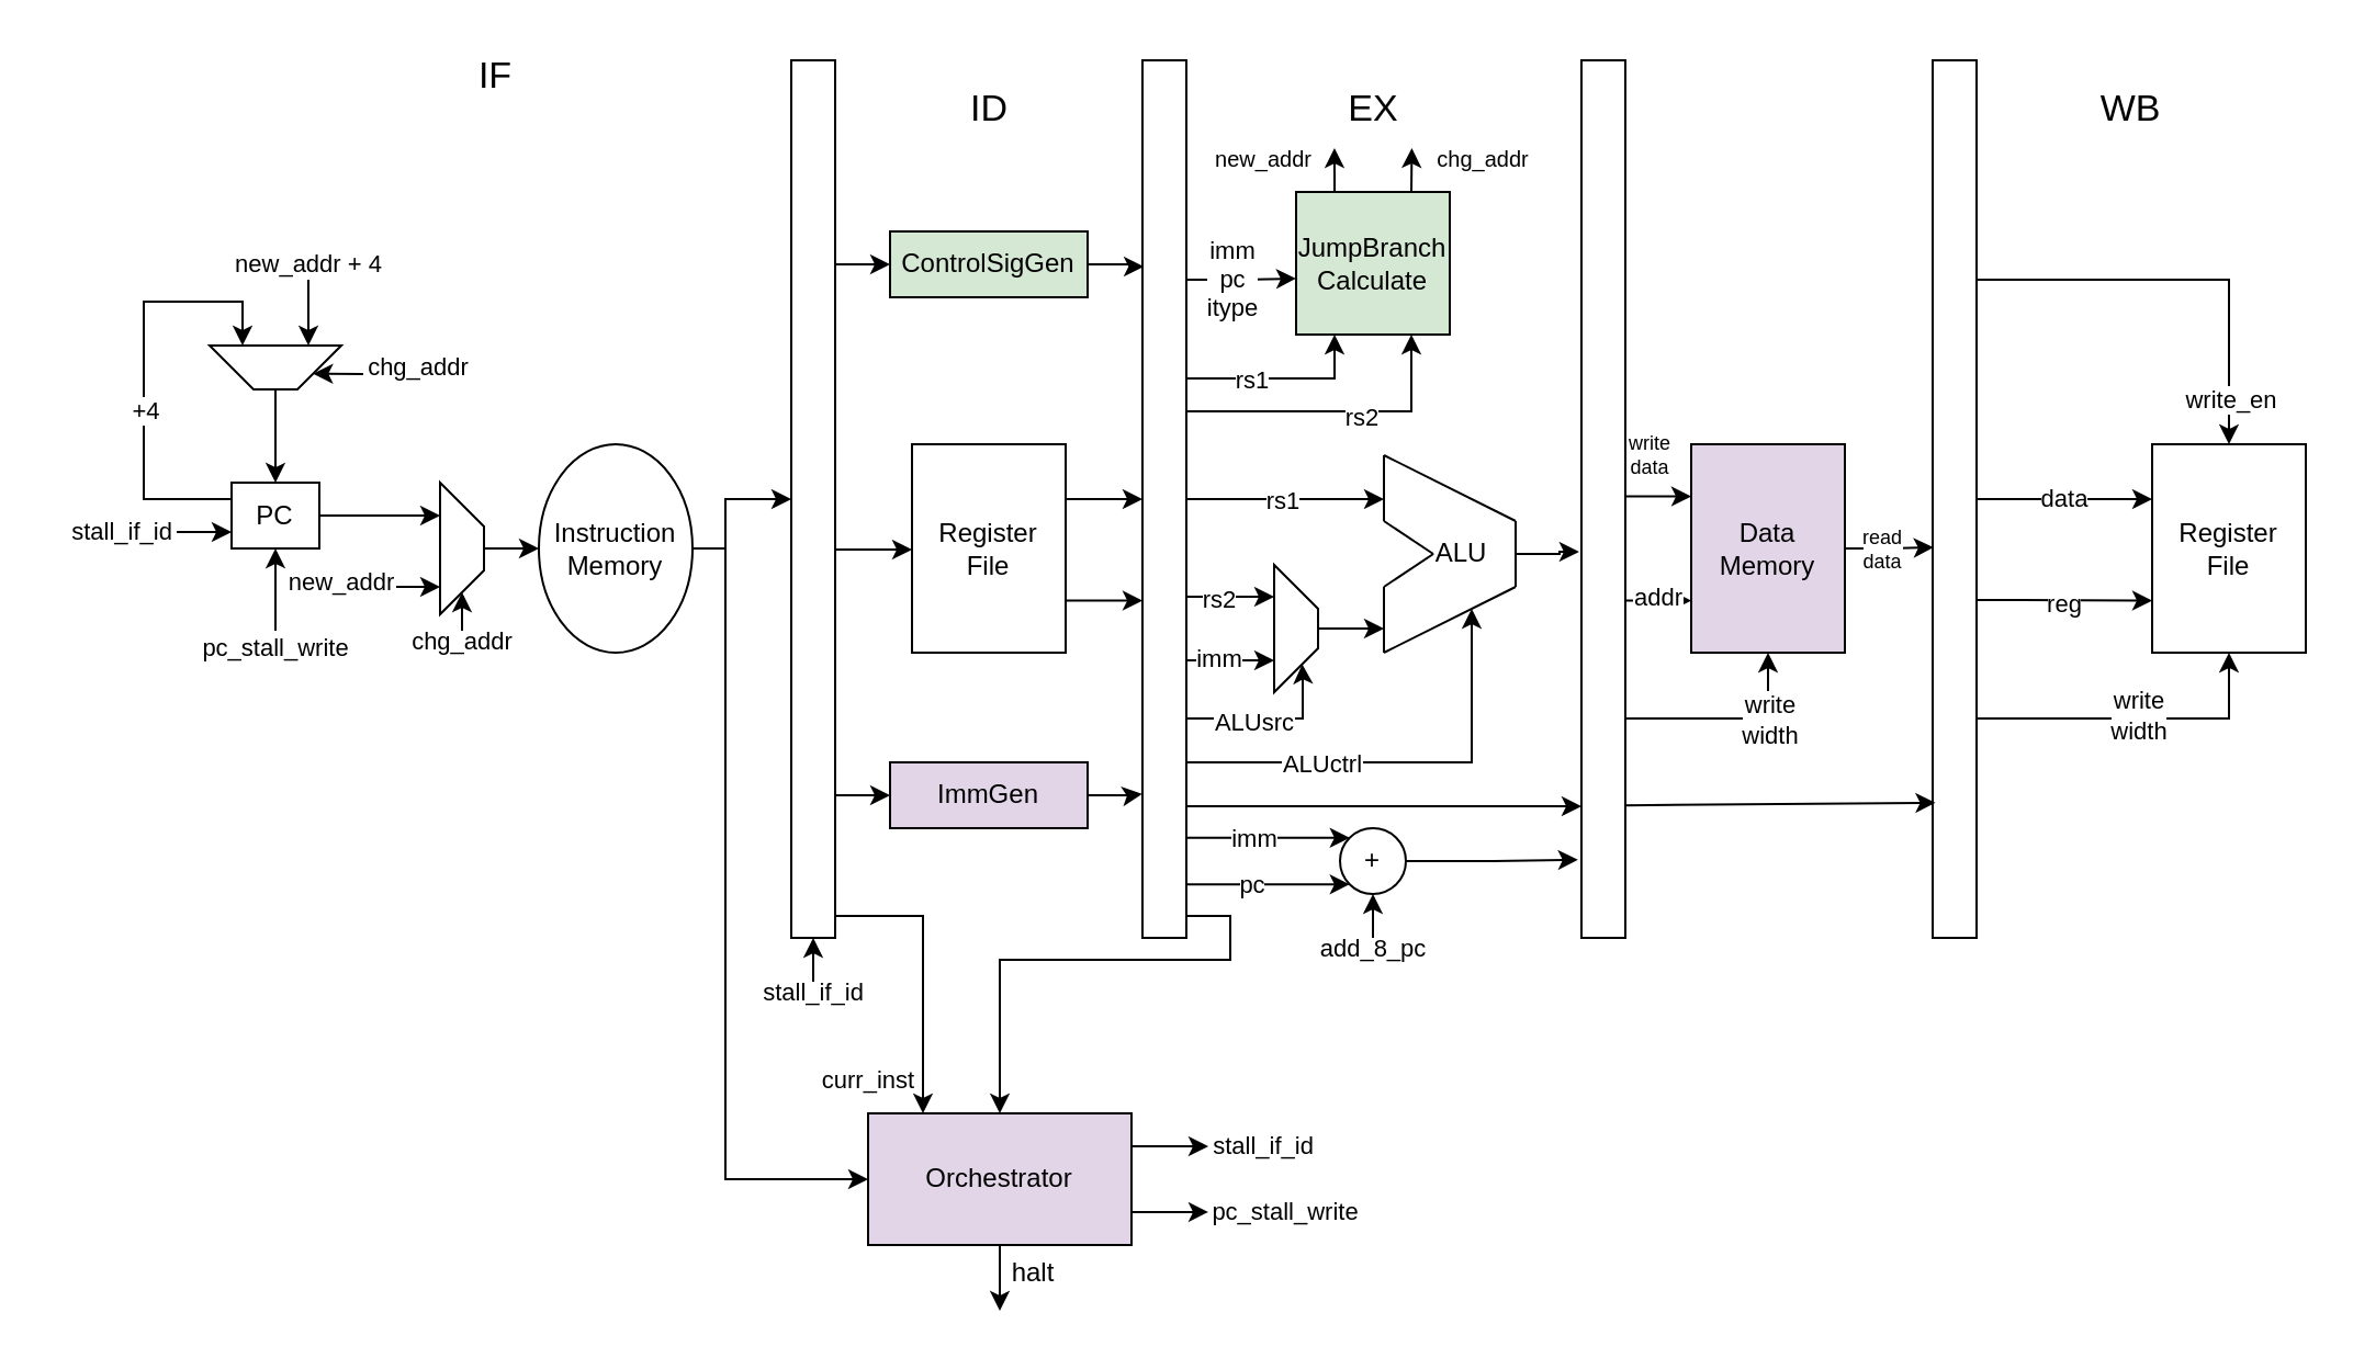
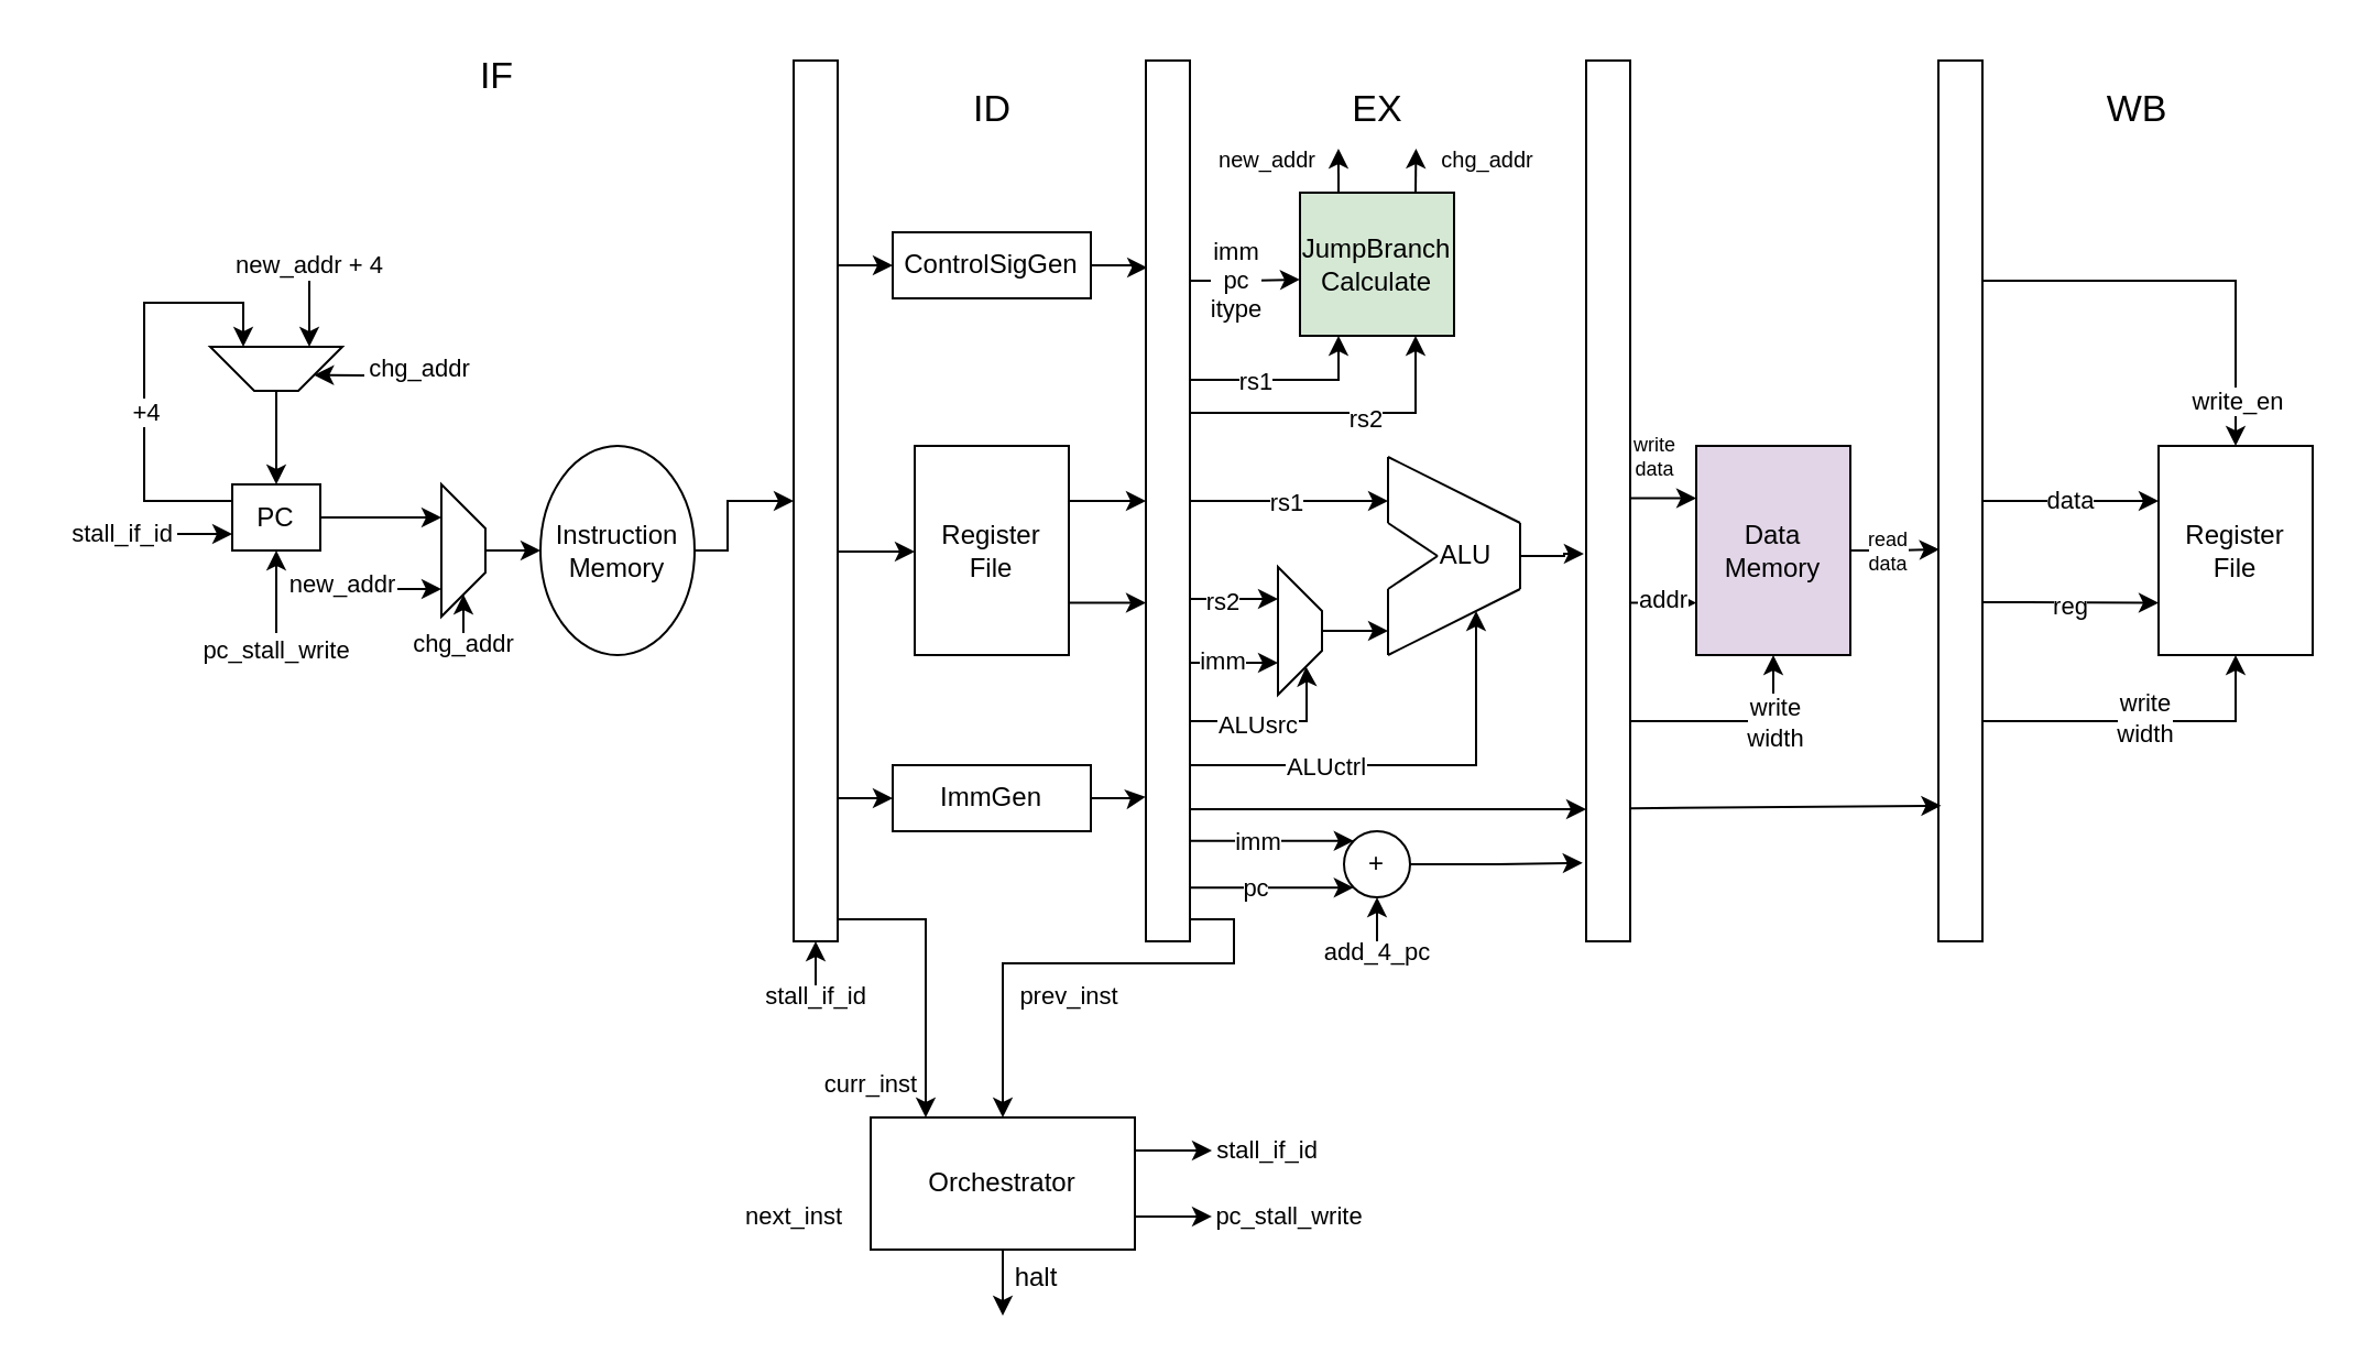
- <mxCell id="23" value="ControlSigGen" style="rounded=0;whiteSpace=wrap;html=1;fillColor=#d5e8d4;" parent="1" vertex="1"><mxGeometry x="405" y="105" width="90" height="30" as="geometry" /></mxCell>
+ <mxCell id="23" value="ControlSigGen" style="rounded=0;whiteSpace=wrap;html=1;" parent="1" vertex="1"><mxGeometry x="405" y="105" width="90" height="30" as="geometry" /></mxCell>
- <mxCell id="24" value="ImmGen" style="rounded=0;whiteSpace=wrap;html=1;fillColor=#e1d5e7;" parent="1" vertex="1"><mxGeometry x="405" y="347" width="90" height="30" as="geometry" /></mxCell>
+ <mxCell id="24" value="ImmGen" style="rounded=0;whiteSpace=wrap;html=1;" parent="1" vertex="1"><mxGeometry x="405" y="347" width="90" height="30" as="geometry" /></mxCell>
- <mxCell id="19" style="edgeStyle=orthogonalEdgeStyle;rounded=0;orthogonalLoop=1;jettySize=auto;html=1;exitX=1;exitY=0.5;exitDx=0;exitDy=0;entryX=0;entryY=0.5;entryDx=0;entryDy=0;" parent="1" source="20" target="86" edge="1"><mxGeometry relative="1" as="geometry"><Array as="points"><mxPoint x="330" y="250" /><mxPoint x="330" y="537" /></Array></mxGeometry></mxCell>
- <mxCell id="117" value="&lt;font style=&quot;font-size: 11px;&quot;&gt;add_8_pc&lt;/font&gt;" style="text;html=1;align=center;verticalAlign=middle;resizable=0;points=[];autosize=1;strokeColor=none;fillColor=none;" parent="1" vertex="1"><mxGeometry x="590" y="417" width="70" height="30" as="geometry" /></mxCell>
+ <mxCell id="117" value="&lt;font style=&quot;font-size: 11px;&quot;&gt;add_4_pc&lt;/font&gt;" style="text;html=1;align=center;verticalAlign=middle;resizable=0;points=[];autosize=1;strokeColor=none;fillColor=none;" parent="1" vertex="1"><mxGeometry x="590" y="417" width="70" height="30" as="geometry" /></mxCell>
+ <mxCell id="106" value="&lt;font style=&quot;font-size: 11px;&quot;&gt;prev_inst&lt;/font&gt;" style="text;html=1;align=center;verticalAlign=middle;resizable=0;points=[];autosize=1;strokeColor=none;fillColor=none;" parent="1" vertex="1"><mxGeometry x="450" y="437" width="70" height="30" as="geometry" /></mxCell>
- <mxCell id="86" value="Orchestrator" style="rounded=0;whiteSpace=wrap;html=1;fillColor=#e1d5e7;" parent="1" vertex="1"><mxGeometry x="395" y="507" width="120" height="60" as="geometry" /></mxCell>
+ <mxCell id="86" value="Orchestrator" style="rounded=0;whiteSpace=wrap;html=1;" parent="1" vertex="1"><mxGeometry x="395" y="507" width="120" height="60" as="geometry" /></mxCell>
+ <mxCell id="115" value="&lt;font style=&quot;font-size: 11px;&quot;&gt;next_inst&lt;/font&gt;" style="text;html=1;align=center;verticalAlign=middle;resizable=0;points=[];autosize=1;strokeColor=none;fillColor=none;" parent="1" vertex="1"><mxGeometry x="325" y="537" width="70" height="30" as="geometry" /></mxCell>
